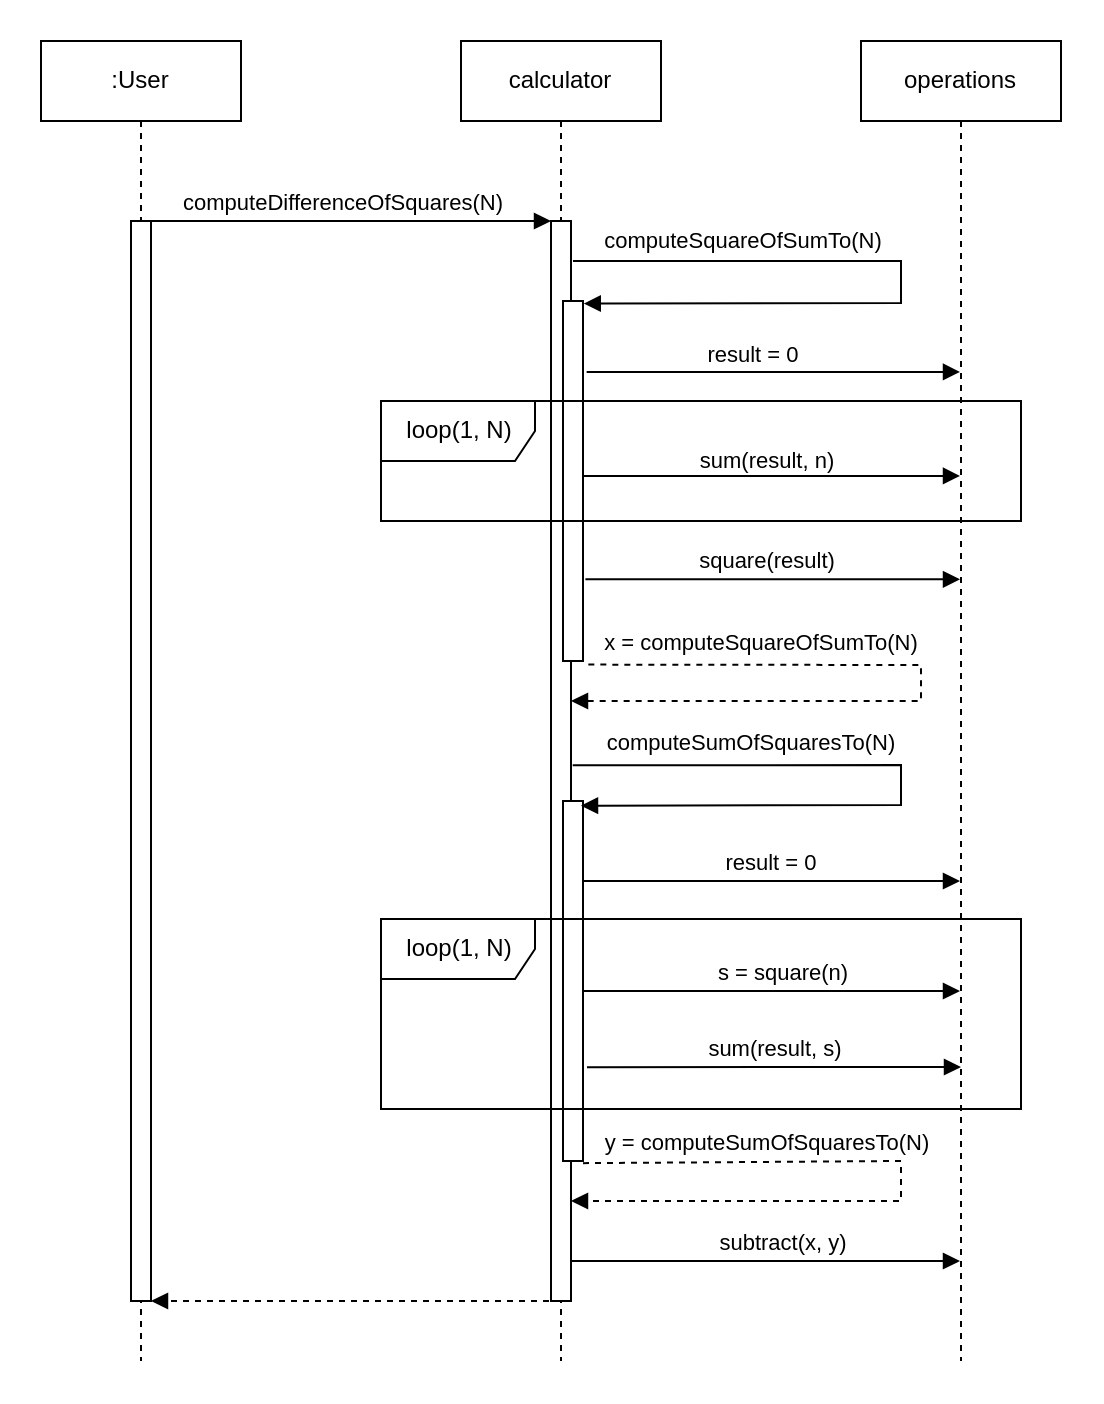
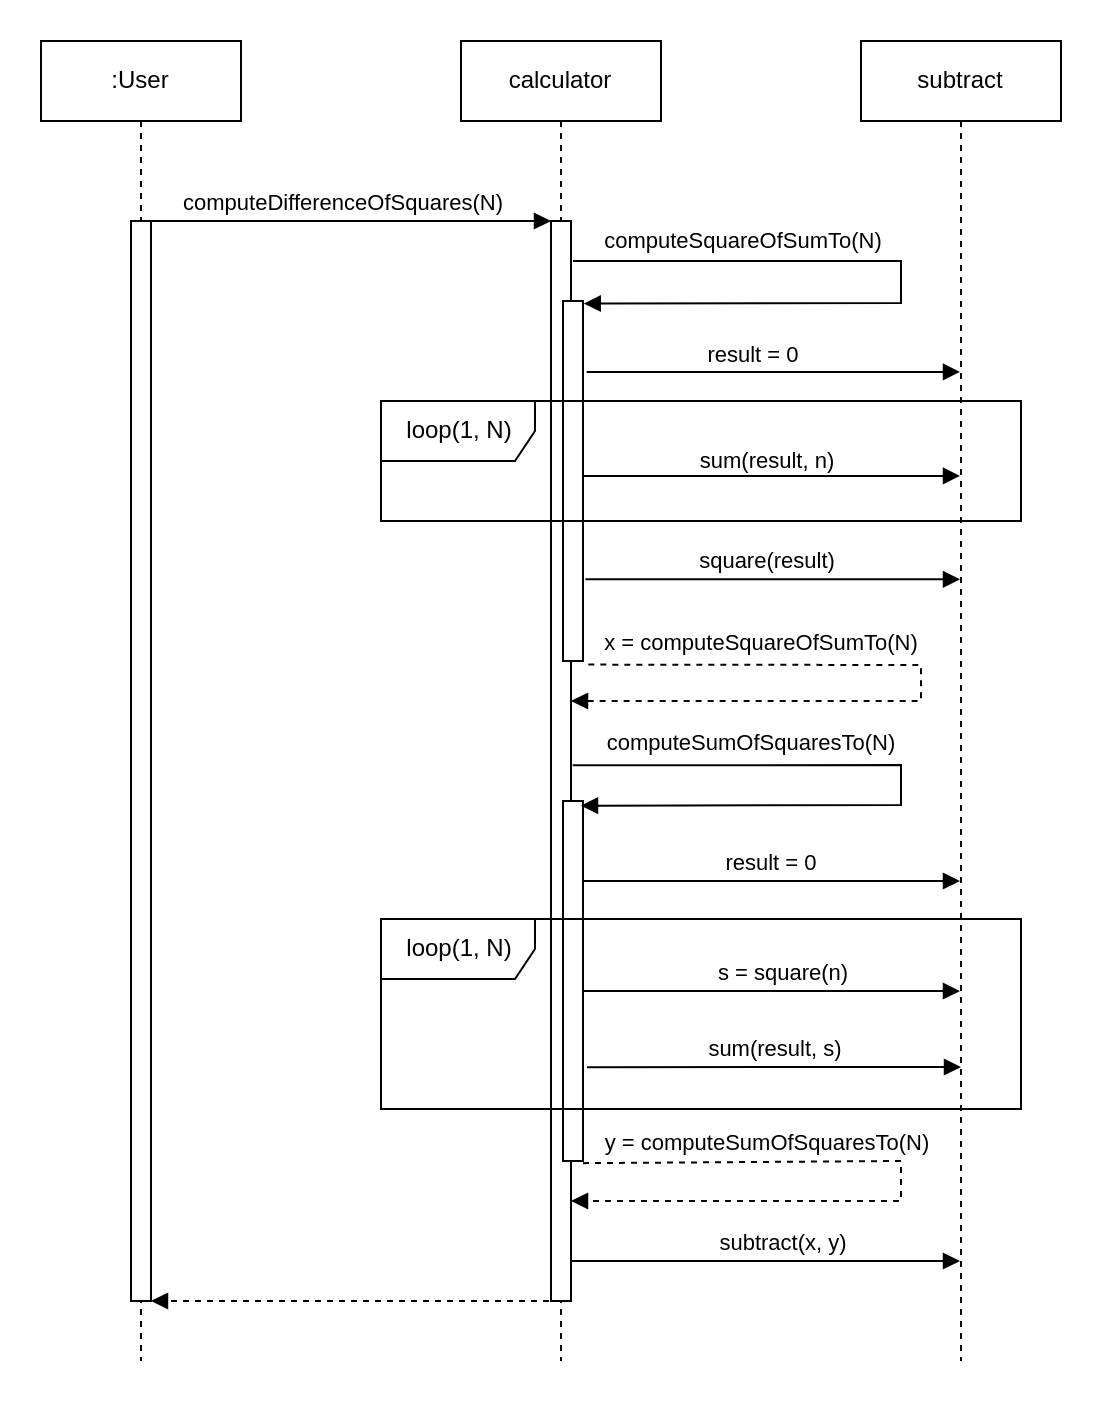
- <mxCell id="21" value="operations" style="shape=umlLifeline;perimeter=lifelinePerimeter;whiteSpace=wrap;html=1;container=1;collapsible=0;recursiveResize=0;outlineConnect=0;rounded=0;" vertex="1" parent="1"><mxGeometry x="430" y="20" width="100" height="660" as="geometry" /></mxCell>
+ <mxCell id="21" value="subtract" style="shape=umlLifeline;perimeter=lifelinePerimeter;whiteSpace=wrap;html=1;container=1;collapsible=0;recursiveResize=0;outlineConnect=0;rounded=0;" vertex="1" parent="1"><mxGeometry x="430" y="20" width="100" height="660" as="geometry" /></mxCell>
